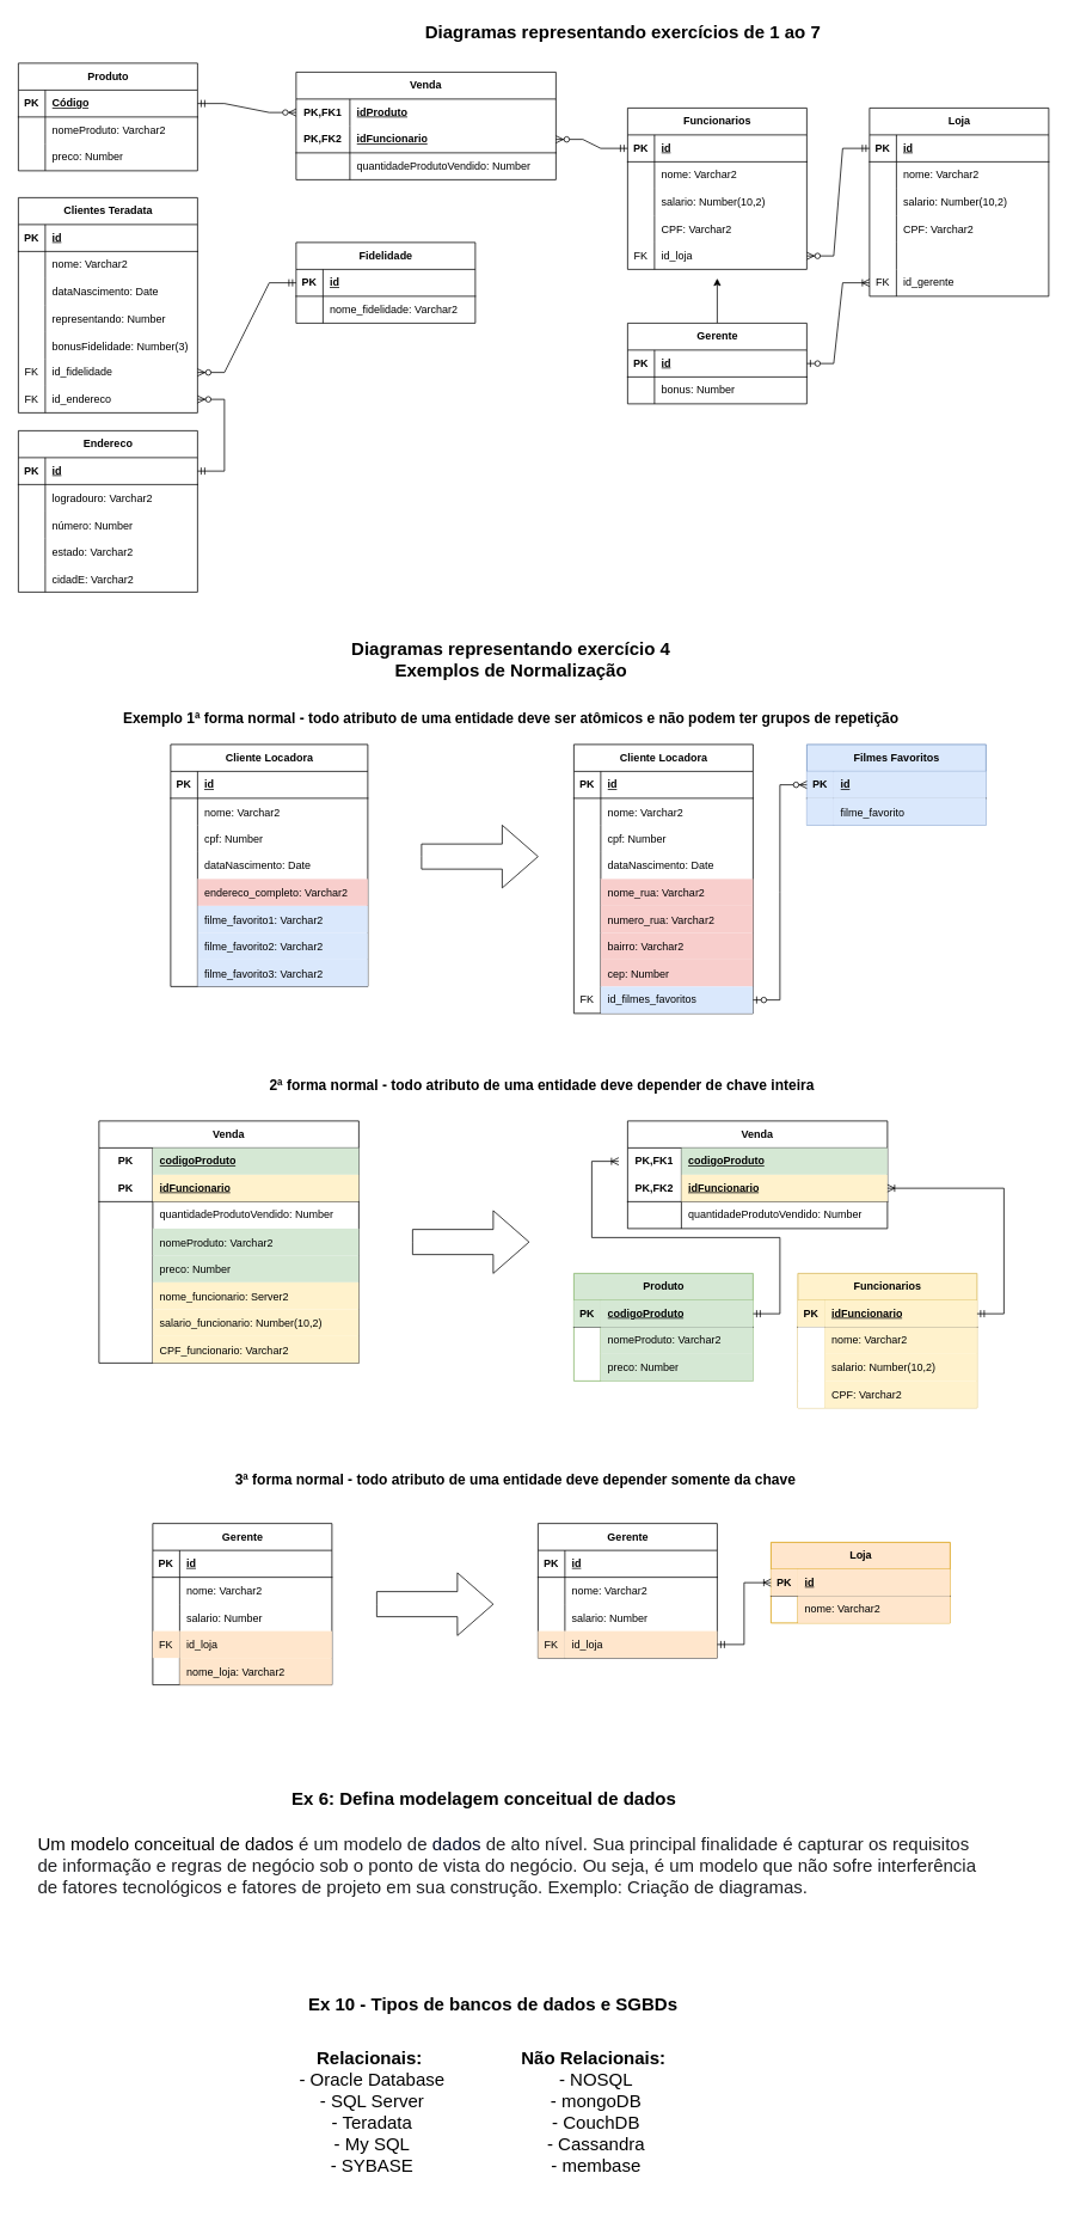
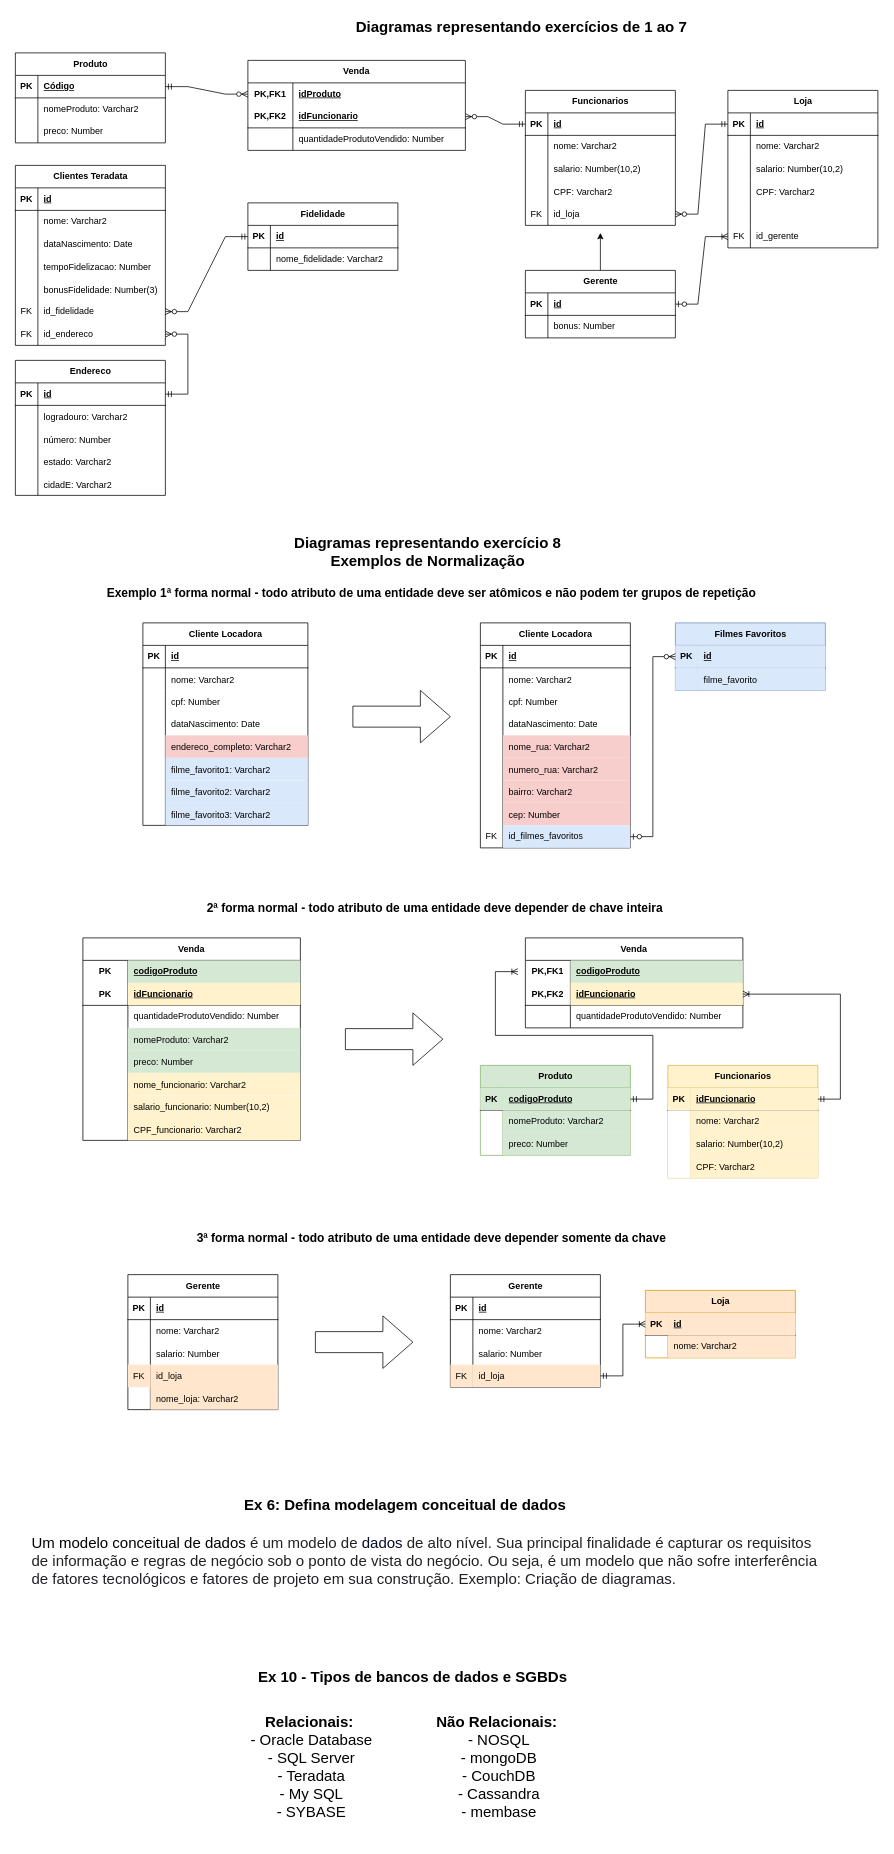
- <mxCell id="40" value="representando: Number" style="shape=partialRectangle;connectable=0;fillColor=none;top=0;left=0;bottom=0;right=0;align=left;spacingLeft=6;overflow=hidden;" parent="38" vertex="1"><mxGeometry x="30" width="170" height="30" as="geometry"><mxRectangle width="170" height="30" as="alternateBounds" /></mxGeometry></mxCell>
+ <mxCell id="40" value="tempoFidelizacao: Number" style="shape=partialRectangle;connectable=0;fillColor=none;top=0;left=0;bottom=0;right=0;align=left;spacingLeft=6;overflow=hidden;" parent="38" vertex="1"><mxGeometry x="30" width="170" height="30" as="geometry"><mxRectangle width="170" height="30" as="alternateBounds" /></mxGeometry></mxCell>
- <mxCell id="111" value="&lt;b&gt;&lt;font style=&quot;font-size: 20px;&quot;&gt;Diagramas representando exercício 4&lt;br&gt;Exemplos de Normalização&lt;br&gt;&lt;/font&gt;&lt;/b&gt;" style="text;html=1;strokeColor=none;fillColor=none;align=center;verticalAlign=middle;whiteSpace=wrap;rounded=0;" vertex="1" parent="1"><mxGeometry x="310" y="700" width="520" height="70" as="geometry" /></mxCell>
+ <mxCell id="111" value="&lt;b&gt;&lt;font style=&quot;font-size: 20px;&quot;&gt;Diagramas representando exercício 8&lt;br&gt;Exemplos de Normalização&lt;br&gt;&lt;/font&gt;&lt;/b&gt;" style="text;html=1;strokeColor=none;fillColor=none;align=center;verticalAlign=middle;whiteSpace=wrap;rounded=0;" vertex="1" parent="1"><mxGeometry x="310" y="700" width="520" height="70" as="geometry" /></mxCell>
- <mxCell id="112" value="&lt;font style=&quot;font-size: 16px;&quot;&gt;&lt;b&gt;Exemplo 1ª forma normal - todo atributo de uma entidade deve ser atômicos e não podem ter grupos de repetição&lt;/b&gt;&lt;/font&gt;&lt;span id=&quot;docs-internal-guid-9ab8c651-7fff-454e-8b0d-f6ff32b09ea2&quot;&gt;&lt;/span&gt;&lt;span id=&quot;docs-internal-guid-9ab8c651-7fff-454e-8b0d-f6ff32b09ea2&quot;&gt;&lt;/span&gt;&lt;span id=&quot;docs-internal-guid-9ab8c651-7fff-454e-8b0d-f6ff32b09ea2&quot;&gt;&lt;/span&gt;&lt;span id=&quot;docs-internal-guid-9ab8c651-7fff-454e-8b0d-f6ff32b09ea2&quot;&gt;&lt;/span&gt;&lt;span id=&quot;docs-internal-guid-9ab8c651-7fff-454e-8b0d-f6ff32b09ea2&quot;&gt;&lt;/span&gt;&lt;span id=&quot;docs-internal-guid-d6b6ea04-7fff-fcb7-b4f2-52a1c8b64fc5&quot;&gt;&lt;/span&gt;&lt;span id=&quot;docs-internal-guid-d6b6ea04-7fff-fcb7-b4f2-52a1c8b64fc5&quot;&gt;&lt;/span&gt;&lt;span id=&quot;docs-internal-guid-9ab8c651-7fff-454e-8b0d-f6ff32b09ea2&quot;&gt;&lt;/span&gt;&lt;span id=&quot;docs-internal-guid-9ab8c651-7fff-454e-8b0d-f6ff32b09ea2&quot;&gt;&lt;/span&gt;" style="text;html=1;strokeColor=none;fillColor=none;align=center;verticalAlign=middle;whiteSpace=wrap;rounded=0;" vertex="1" parent="1"><mxGeometry x="125" y="780" width="890" height="40" as="geometry" /></mxCell>
+ <mxCell id="112" value="&lt;font style=&quot;font-size: 16px;&quot;&gt;&lt;b&gt;Exemplo 1ª forma normal - todo atributo de uma entidade deve ser atômicos e não podem ter grupos de repetição&lt;/b&gt;&lt;/font&gt;&lt;span id=&quot;docs-internal-guid-9ab8c651-7fff-454e-8b0d-f6ff32b09ea2&quot;&gt;&lt;/span&gt;&lt;span id=&quot;docs-internal-guid-9ab8c651-7fff-454e-8b0d-f6ff32b09ea2&quot;&gt;&lt;/span&gt;&lt;span id=&quot;docs-internal-guid-9ab8c651-7fff-454e-8b0d-f6ff32b09ea2&quot;&gt;&lt;/span&gt;&lt;span id=&quot;docs-internal-guid-9ab8c651-7fff-454e-8b0d-f6ff32b09ea2&quot;&gt;&lt;/span&gt;&lt;span id=&quot;docs-internal-guid-9ab8c651-7fff-454e-8b0d-f6ff32b09ea2&quot;&gt;&lt;/span&gt;&lt;span id=&quot;docs-internal-guid-d6b6ea04-7fff-fcb7-b4f2-52a1c8b64fc5&quot;&gt;&lt;/span&gt;&lt;span id=&quot;docs-internal-guid-d6b6ea04-7fff-fcb7-b4f2-52a1c8b64fc5&quot;&gt;&lt;/span&gt;&lt;span id=&quot;docs-internal-guid-9ab8c651-7fff-454e-8b0d-f6ff32b09ea2&quot;&gt;&lt;/span&gt;&lt;span id=&quot;docs-internal-guid-9ab8c651-7fff-454e-8b0d-f6ff32b09ea2&quot;&gt;&lt;/span&gt;" style="text;html=1;strokeColor=none;fillColor=none;align=center;verticalAlign=middle;whiteSpace=wrap;rounded=0;" vertex="1" parent="1"><mxGeometry x="130" y="770" width="890" height="40" as="geometry" /></mxCell>
- <mxCell id="175" value="&lt;font style=&quot;font-size: 16px;&quot;&gt;&lt;b&gt;2ª forma normal - todo atributo de uma entidade deve depender de chave inteira&lt;/b&gt;&lt;/font&gt;&lt;span id=&quot;docs-internal-guid-9ab8c651-7fff-454e-8b0d-f6ff32b09ea2&quot;&gt;&lt;/span&gt;&lt;span id=&quot;docs-internal-guid-9ab8c651-7fff-454e-8b0d-f6ff32b09ea2&quot;&gt;&lt;/span&gt;&lt;span id=&quot;docs-internal-guid-9ab8c651-7fff-454e-8b0d-f6ff32b09ea2&quot;&gt;&lt;/span&gt;&lt;span id=&quot;docs-internal-guid-9ab8c651-7fff-454e-8b0d-f6ff32b09ea2&quot;&gt;&lt;/span&gt;&lt;span id=&quot;docs-internal-guid-9ab8c651-7fff-454e-8b0d-f6ff32b09ea2&quot;&gt;&lt;/span&gt;&lt;span id=&quot;docs-internal-guid-d6b6ea04-7fff-fcb7-b4f2-52a1c8b64fc5&quot;&gt;&lt;/span&gt;&lt;span id=&quot;docs-internal-guid-d6b6ea04-7fff-fcb7-b4f2-52a1c8b64fc5&quot;&gt;&lt;/span&gt;&lt;span id=&quot;docs-internal-guid-9ab8c651-7fff-454e-8b0d-f6ff32b09ea2&quot;&gt;&lt;/span&gt;&lt;span id=&quot;docs-internal-guid-9ab8c651-7fff-454e-8b0d-f6ff32b09ea2&quot;&gt;&lt;/span&gt;" style="text;html=1;strokeColor=none;fillColor=none;align=center;verticalAlign=middle;whiteSpace=wrap;rounded=0;" vertex="1" parent="1"><mxGeometry x="272.5" y="1190" width="662.5" height="40" as="geometry" /></mxCell>
+ <mxCell id="175" value="&lt;font style=&quot;font-size: 16px;&quot;&gt;&lt;b&gt;2ª forma normal - todo atributo de uma entidade deve depender de chave inteira&lt;/b&gt;&lt;/font&gt;&lt;span id=&quot;docs-internal-guid-9ab8c651-7fff-454e-8b0d-f6ff32b09ea2&quot;&gt;&lt;/span&gt;&lt;span id=&quot;docs-internal-guid-9ab8c651-7fff-454e-8b0d-f6ff32b09ea2&quot;&gt;&lt;/span&gt;&lt;span id=&quot;docs-internal-guid-9ab8c651-7fff-454e-8b0d-f6ff32b09ea2&quot;&gt;&lt;/span&gt;&lt;span id=&quot;docs-internal-guid-9ab8c651-7fff-454e-8b0d-f6ff32b09ea2&quot;&gt;&lt;/span&gt;&lt;span id=&quot;docs-internal-guid-9ab8c651-7fff-454e-8b0d-f6ff32b09ea2&quot;&gt;&lt;/span&gt;&lt;span id=&quot;docs-internal-guid-d6b6ea04-7fff-fcb7-b4f2-52a1c8b64fc5&quot;&gt;&lt;/span&gt;&lt;span id=&quot;docs-internal-guid-d6b6ea04-7fff-fcb7-b4f2-52a1c8b64fc5&quot;&gt;&lt;/span&gt;&lt;span id=&quot;docs-internal-guid-9ab8c651-7fff-454e-8b0d-f6ff32b09ea2&quot;&gt;&lt;/span&gt;&lt;span id=&quot;docs-internal-guid-9ab8c651-7fff-454e-8b0d-f6ff32b09ea2&quot;&gt;&lt;/span&gt;" style="text;html=1;strokeColor=none;fillColor=none;align=center;verticalAlign=middle;whiteSpace=wrap;rounded=0;" vertex="1" parent="1"><mxGeometry x="247.5" y="1190" width="662.5" height="40" as="geometry" /></mxCell>
- <mxCell id="230" value="nome_funcionario: Server2" style="shape=partialRectangle;connectable=0;fillColor=#fff2cc;top=0;left=0;bottom=0;right=0;align=left;spacingLeft=6;overflow=hidden;strokeColor=#d6b656;" vertex="1" parent="228"><mxGeometry x="60" width="230" height="30" as="geometry"><mxRectangle width="230" height="30" as="alternateBounds" /></mxGeometry></mxCell>
+ <mxCell id="230" value="nome_funcionario: Varchar2" style="shape=partialRectangle;connectable=0;fillColor=#fff2cc;top=0;left=0;bottom=0;right=0;align=left;spacingLeft=6;overflow=hidden;strokeColor=#d6b656;" vertex="1" parent="228"><mxGeometry x="60" width="230" height="30" as="geometry"><mxRectangle width="230" height="30" as="alternateBounds" /></mxGeometry></mxCell>
